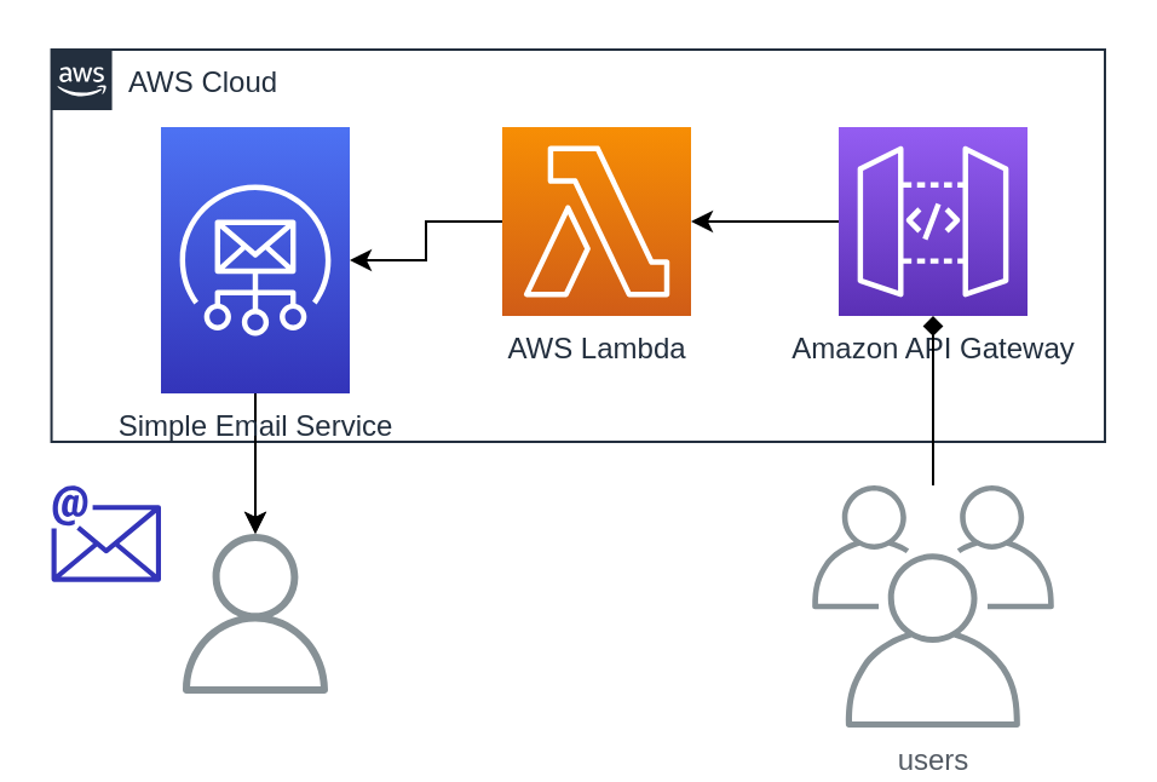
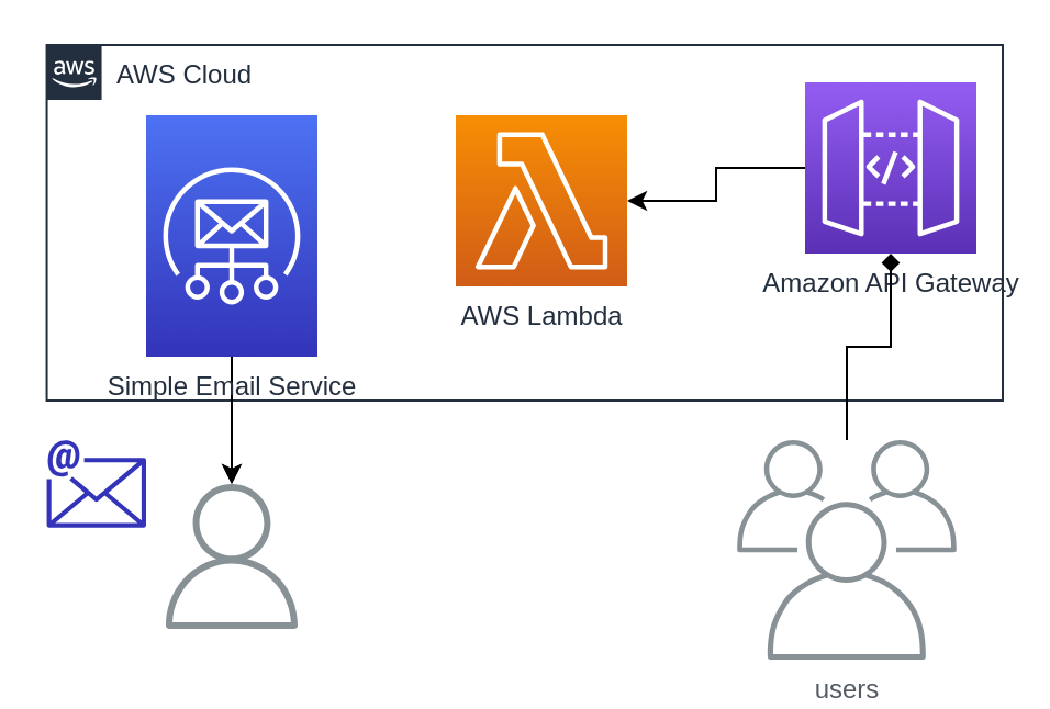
- <mxCell id="6" value="Amazon API Gateway" style="points=[[0,0,0],[0.25,0,0],[0.5,0,0],[0.75,0,0],[1,0,0],[0,1,0],[0.25,1,0],[0.5,1,0],[0.75,1,0],[1,1,0],[0,0.25,0],[0,0.5,0],[0,0.75,0],[1,0.25,0],[1,0.5,0],[1,0.75,0]];outlineConnect=0;fontColor=#232F3E;gradientColor=#945DF2;gradientDirection=north;fillColor=#5A30B5;strokeColor=#ffffff;dashed=0;verticalLabelPosition=bottom;verticalAlign=top;align=center;html=1;fontSize=12;fontStyle=0;aspect=fixed;shape=mxgraph.aws4.resourceIcon;resIcon=mxgraph.aws4.api_gateway;" vertex="1" parent="1"><mxGeometry x="346" y="52" width="78" height="78" as="geometry" /></mxCell>
+ <mxCell id="6" value="Amazon API Gateway" style="points=[[0,0,0],[0.25,0,0],[0.5,0,0],[0.75,0,0],[1,0,0],[0,1,0],[0.25,1,0],[0.5,1,0],[0.75,1,0],[1,1,0],[0,0.25,0],[0,0.5,0],[0,0.75,0],[1,0.25,0],[1,0.5,0],[1,0.75,0]];outlineConnect=0;fontColor=#232F3E;gradientColor=#945DF2;gradientDirection=north;fillColor=#5A30B5;strokeColor=#ffffff;dashed=0;verticalLabelPosition=bottom;verticalAlign=top;align=center;html=1;fontSize=12;fontStyle=0;aspect=fixed;shape=mxgraph.aws4.resourceIcon;resIcon=mxgraph.aws4.api_gateway;" vertex="1" parent="1"><mxGeometry x="366" y="37" width="78" height="78" as="geometry" /></mxCell>
- <mxCell id="2" value="" style="edgeStyle=orthogonalEdgeStyle;rounded=0;orthogonalLoop=1;jettySize=auto;html=1;" edge="1" parent="1" source="3" target="11"><mxGeometry relative="1" as="geometry" /></mxCell>
